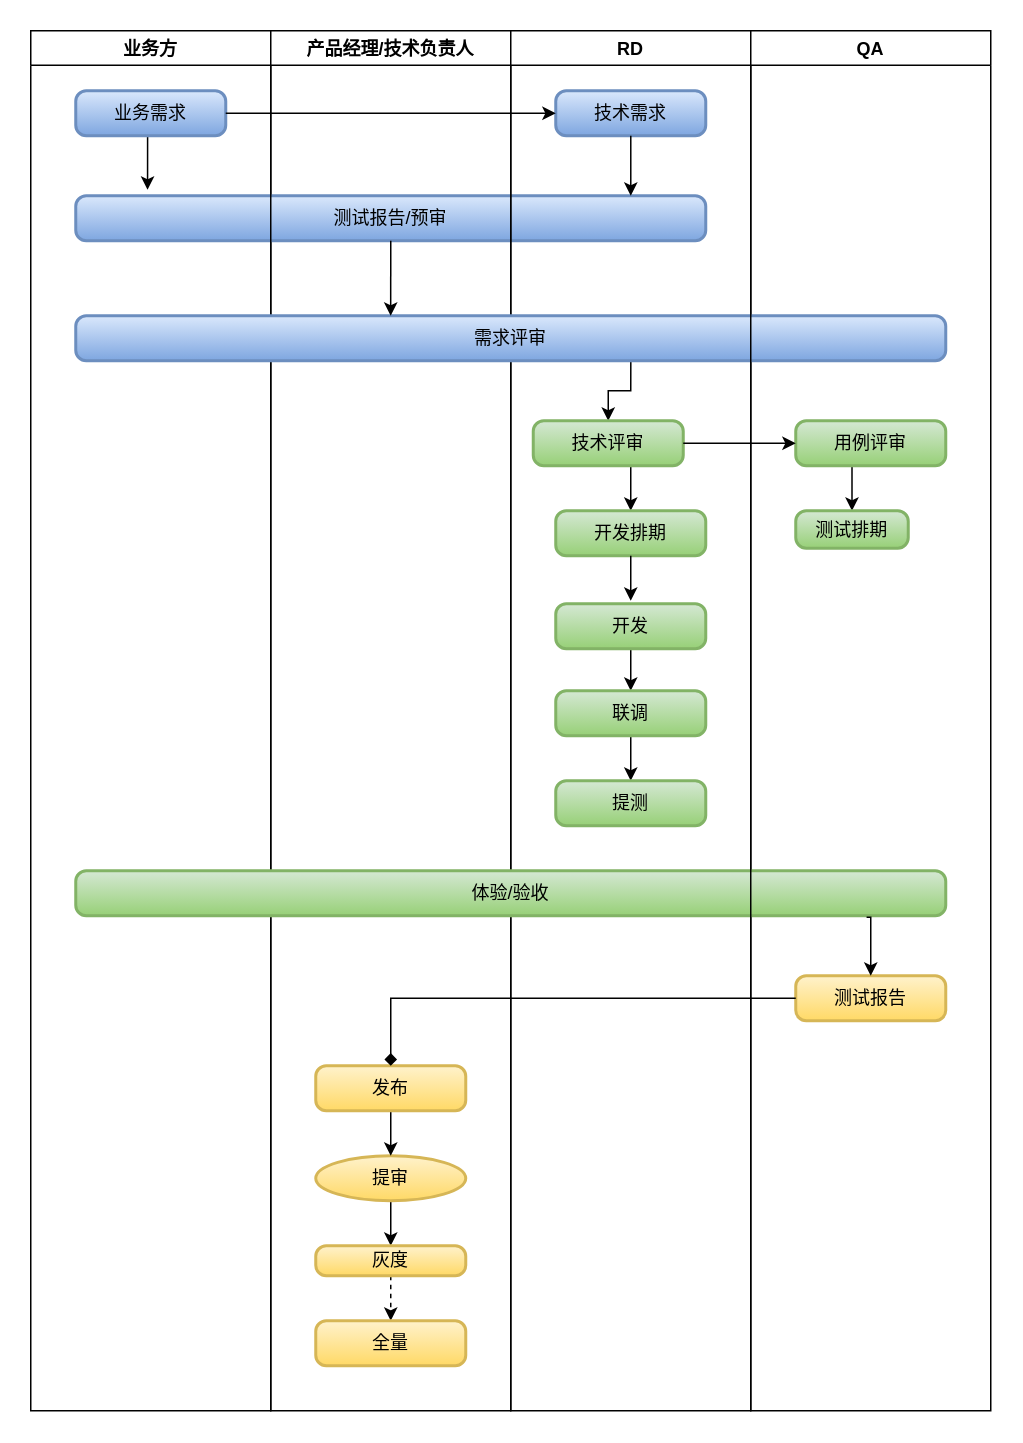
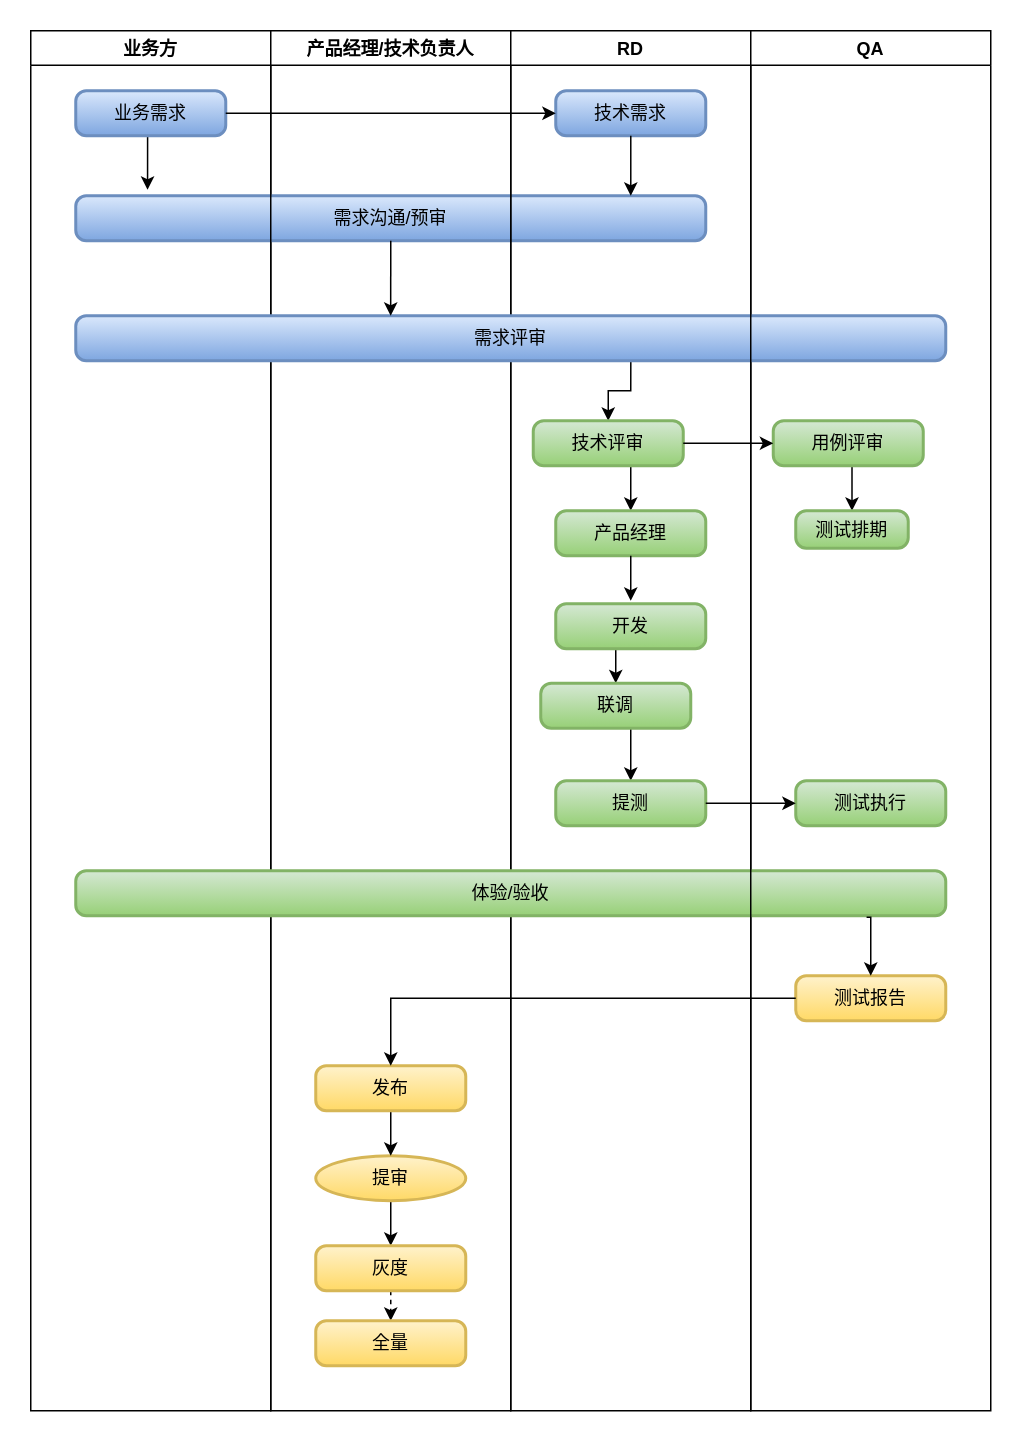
- <mxCell id="5" value="测试报告/预审" style="rounded=1;whiteSpace=wrap;html=1;absoluteArcSize=1;arcSize=14;strokeWidth=2;gradientColor=#7ea6e0;fillColor=#dae8fc;strokeColor=#6c8ebf;" vertex="1" parent="2"><mxGeometry x="30" y="110" width="420" height="30" as="geometry" /></mxCell>
+ <mxCell id="5" value="需求沟通/预审" style="rounded=1;whiteSpace=wrap;html=1;absoluteArcSize=1;arcSize=14;strokeWidth=2;gradientColor=#7ea6e0;fillColor=#dae8fc;strokeColor=#6c8ebf;" vertex="1" parent="2"><mxGeometry x="30" y="110" width="420" height="30" as="geometry" /></mxCell>
- <mxCell id="29" value="用例评审" style="rounded=1;whiteSpace=wrap;html=1;absoluteArcSize=1;arcSize=14;strokeWidth=2;gradientColor=#97d077;fillColor=#d5e8d4;strokeColor=#82b366;" vertex="1" parent="27"><mxGeometry x="30" y="260" width="100" height="30" as="geometry" /></mxCell>
+ <mxCell id="29" value="用例评审" style="rounded=1;whiteSpace=wrap;html=1;absoluteArcSize=1;arcSize=14;strokeWidth=2;gradientColor=#97d077;fillColor=#d5e8d4;strokeColor=#82b366;" vertex="1" parent="27"><mxGeometry x="15" y="260" width="100" height="30" as="geometry" /></mxCell>
- <mxCell id="19" value="开发排期" style="rounded=1;whiteSpace=wrap;html=1;absoluteArcSize=1;arcSize=14;strokeWidth=2;gradientColor=#97d077;fillColor=#d5e8d4;strokeColor=#82b366;" vertex="1" parent="14"><mxGeometry x="30" y="320" width="100" height="30" as="geometry" /></mxCell>
+ <mxCell id="19" value="产品经理" style="rounded=1;whiteSpace=wrap;html=1;absoluteArcSize=1;arcSize=14;strokeWidth=2;gradientColor=#97d077;fillColor=#d5e8d4;strokeColor=#82b366;" vertex="1" parent="14"><mxGeometry x="30" y="320" width="100" height="30" as="geometry" /></mxCell>
- <mxCell id="23" value="联调" style="rounded=1;whiteSpace=wrap;html=1;absoluteArcSize=1;arcSize=14;strokeWidth=2;gradientColor=#97d077;fillColor=#d5e8d4;strokeColor=#82b366;" vertex="1" parent="14"><mxGeometry x="30" y="440" width="100" height="30" as="geometry" /></mxCell>
+ <mxCell id="23" value="联调" style="rounded=1;whiteSpace=wrap;html=1;absoluteArcSize=1;arcSize=14;strokeWidth=2;gradientColor=#97d077;fillColor=#d5e8d4;strokeColor=#82b366;" vertex="1" parent="14"><mxGeometry x="20" y="435" width="100" height="30" as="geometry" /></mxCell>
+ <mxCell id="38" style="edgeStyle=orthogonalEdgeStyle;rounded=0;orthogonalLoop=1;jettySize=auto;html=1;exitX=1;exitY=0.5;exitDx=0;exitDy=0;" edge="1" parent="1" source="24" target="31"><mxGeometry relative="1" as="geometry" /></mxCell>
+ <mxCell id="31" value="测试执行" style="rounded=1;whiteSpace=wrap;html=1;absoluteArcSize=1;arcSize=14;strokeWidth=2;gradientColor=#97d077;fillColor=#d5e8d4;strokeColor=#82b366;" vertex="1" parent="27"><mxGeometry x="30" y="500" width="100" height="30" as="geometry" /></mxCell>
- <mxCell id="40" style="edgeStyle=orthogonalEdgeStyle;rounded=0;orthogonalLoop=1;jettySize=auto;html=1;exitX=0;exitY=0.5;exitDx=0;exitDy=0;entryX=0.5;entryY=0;entryDx=0;entryDy=0;endArrow=diamond;" edge="1" parent="1" source="32" target="13"><mxGeometry relative="1" as="geometry" /></mxCell>
+ <mxCell id="40" style="edgeStyle=orthogonalEdgeStyle;rounded=0;orthogonalLoop=1;jettySize=auto;html=1;exitX=0;exitY=0.5;exitDx=0;exitDy=0;entryX=0.5;entryY=0;entryDx=0;entryDy=0;" edge="1" parent="1" source="32" target="13"><mxGeometry relative="1" as="geometry" /></mxCell>
- <mxCell id="10" value="灰度" style="rounded=1;whiteSpace=wrap;html=1;absoluteArcSize=1;arcSize=14;strokeWidth=2;gradientColor=#ffd966;fillColor=#fff2cc;strokeColor=#d6b656;" vertex="1" parent="6"><mxGeometry x="30" y="810" width="100" height="20" as="geometry" /></mxCell>
+ <mxCell id="10" value="灰度" style="rounded=1;whiteSpace=wrap;html=1;absoluteArcSize=1;arcSize=14;strokeWidth=2;gradientColor=#ffd966;fillColor=#fff2cc;strokeColor=#d6b656;" vertex="1" parent="6"><mxGeometry x="30" y="810" width="100" height="30" as="geometry" /></mxCell>
